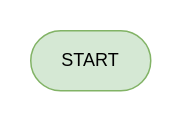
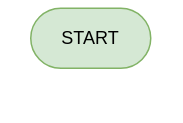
- <mxCell id="2" value="&lt;font color=&quot;#000000&quot;&gt;START&lt;/font&gt;" style="rounded=1;whiteSpace=wrap;html=1;fillColor=#d5e8d4;strokeColor=#82b366;shadow=0;arcSize=50;" vertex="1" parent="1"><mxGeometry x="20" y="20" width="80" height="40" as="geometry" /></mxCell>
+ <mxCell id="2" value="&lt;font color=&quot;#000000&quot;&gt;START&lt;/font&gt;" style="rounded=1;whiteSpace=wrap;html=1;fillColor=#d5e8d4;strokeColor=#82b366;shadow=0;arcSize=50;" vertex="1" parent="1"><mxGeometry x="20" y="5" width="80" height="40" as="geometry" /></mxCell>
